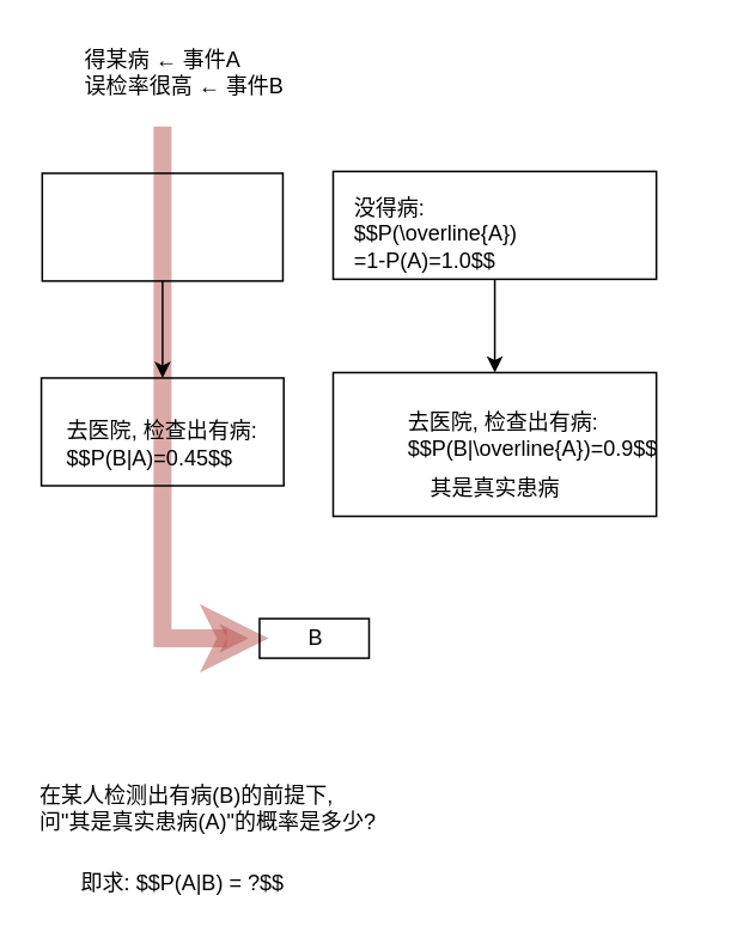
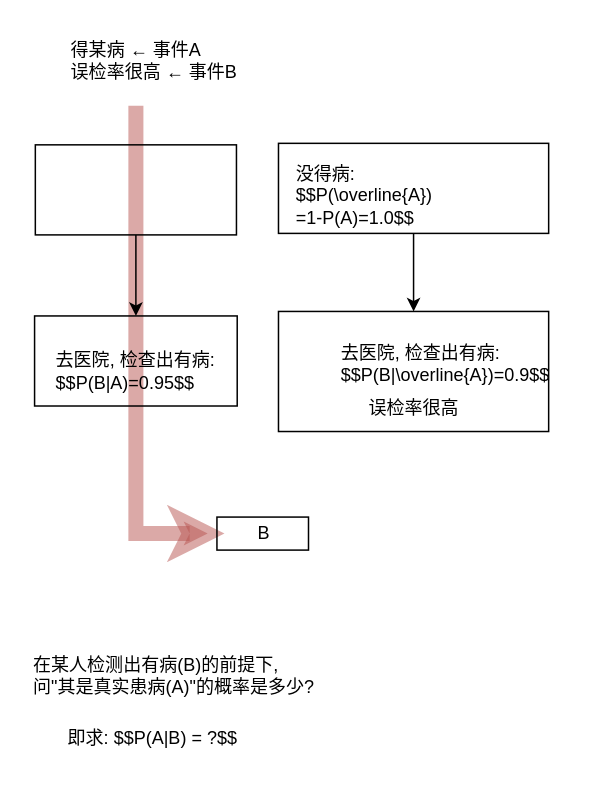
- <mxCell id="7" value="去医院, 检查出有病: &lt;br&gt;$$P(B|A)=0.45$$" style="text;html=1;align=left;verticalAlign=middle;resizable=0;points=[];autosize=1;strokeColor=none;fillColor=none;fontSize=12;labelBorderColor=none;strokeWidth=1;" parent="1" vertex="1"><mxGeometry x="35" y="227" width="130" height="40" as="geometry" /></mxCell>
+ <mxCell id="7" value="去医院, 检查出有病: &lt;br&gt;$$P(B|A)=0.95$$" style="text;html=1;align=left;verticalAlign=middle;resizable=0;points=[];autosize=1;strokeColor=none;fillColor=none;fontSize=12;labelBorderColor=none;strokeWidth=1;" parent="1" vertex="1"><mxGeometry x="35" y="227" width="130" height="40" as="geometry" /></mxCell>
- <mxCell id="11" value="其是真实患病" style="text;html=1;align=center;verticalAlign=middle;resizable=0;points=[];autosize=1;strokeColor=none;fillColor=none;fontSize=12;" parent="1" vertex="1"><mxGeometry x="235" y="257" width="80" height="30" as="geometry" /></mxCell>
+ <mxCell id="11" value="误检率很高" style="text;html=1;align=center;verticalAlign=middle;resizable=0;points=[];autosize=1;strokeColor=none;fillColor=none;fontSize=12;" parent="1" vertex="1"><mxGeometry x="235" y="257" width="80" height="30" as="geometry" /></mxCell>
